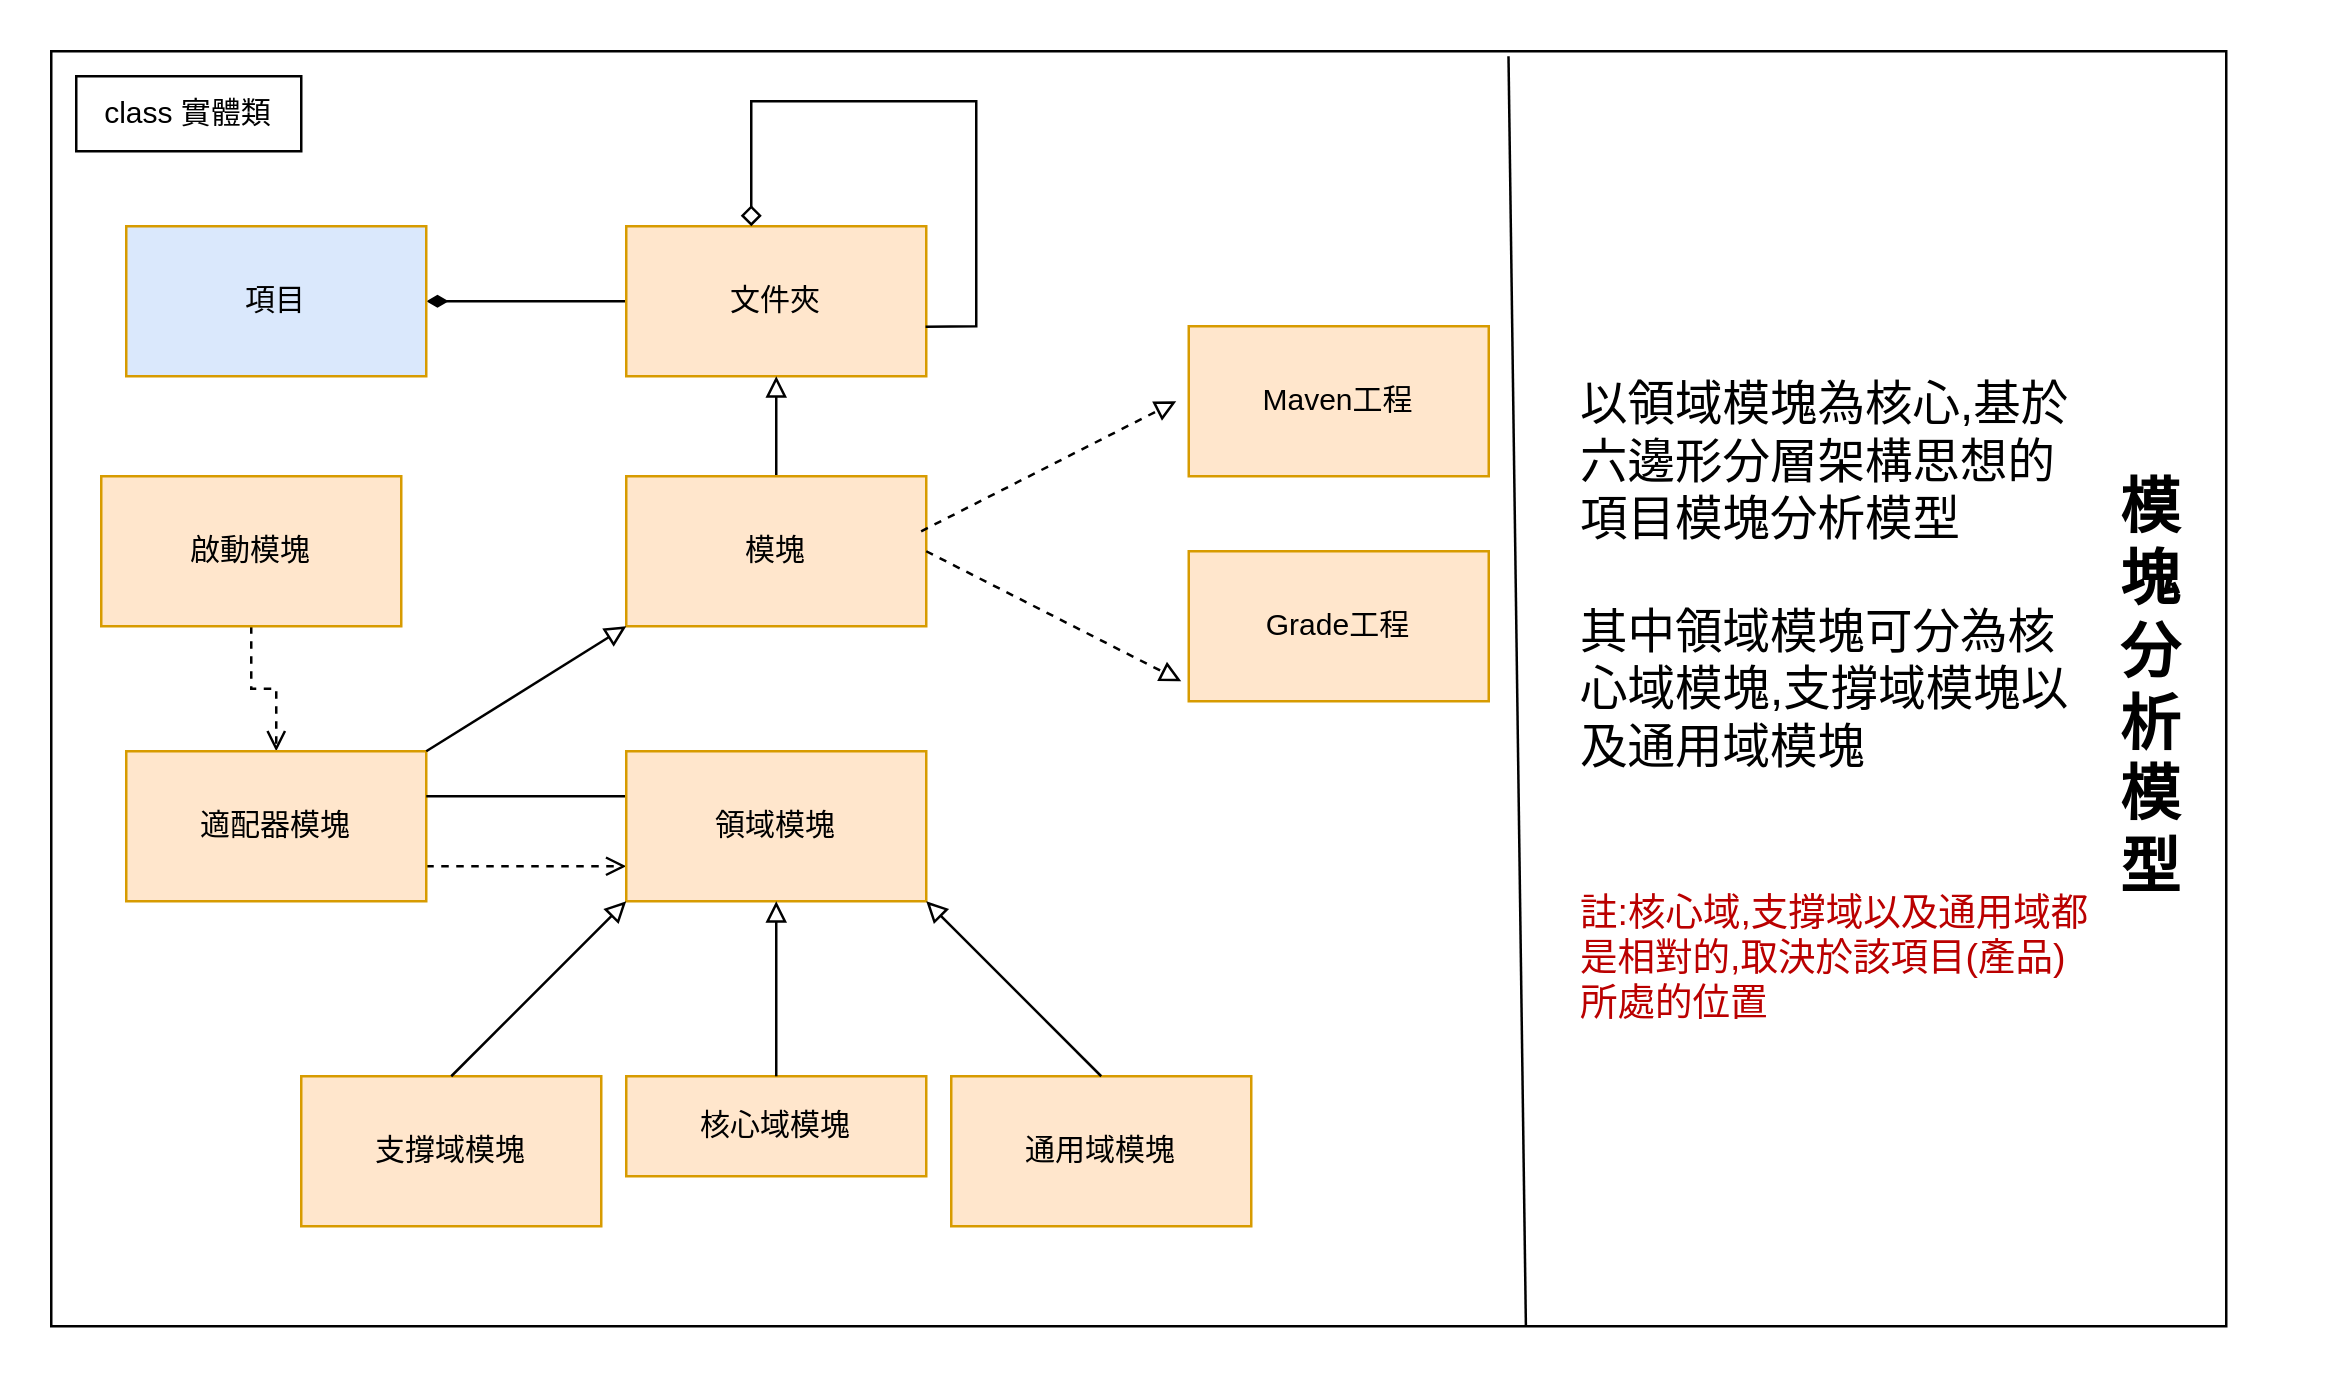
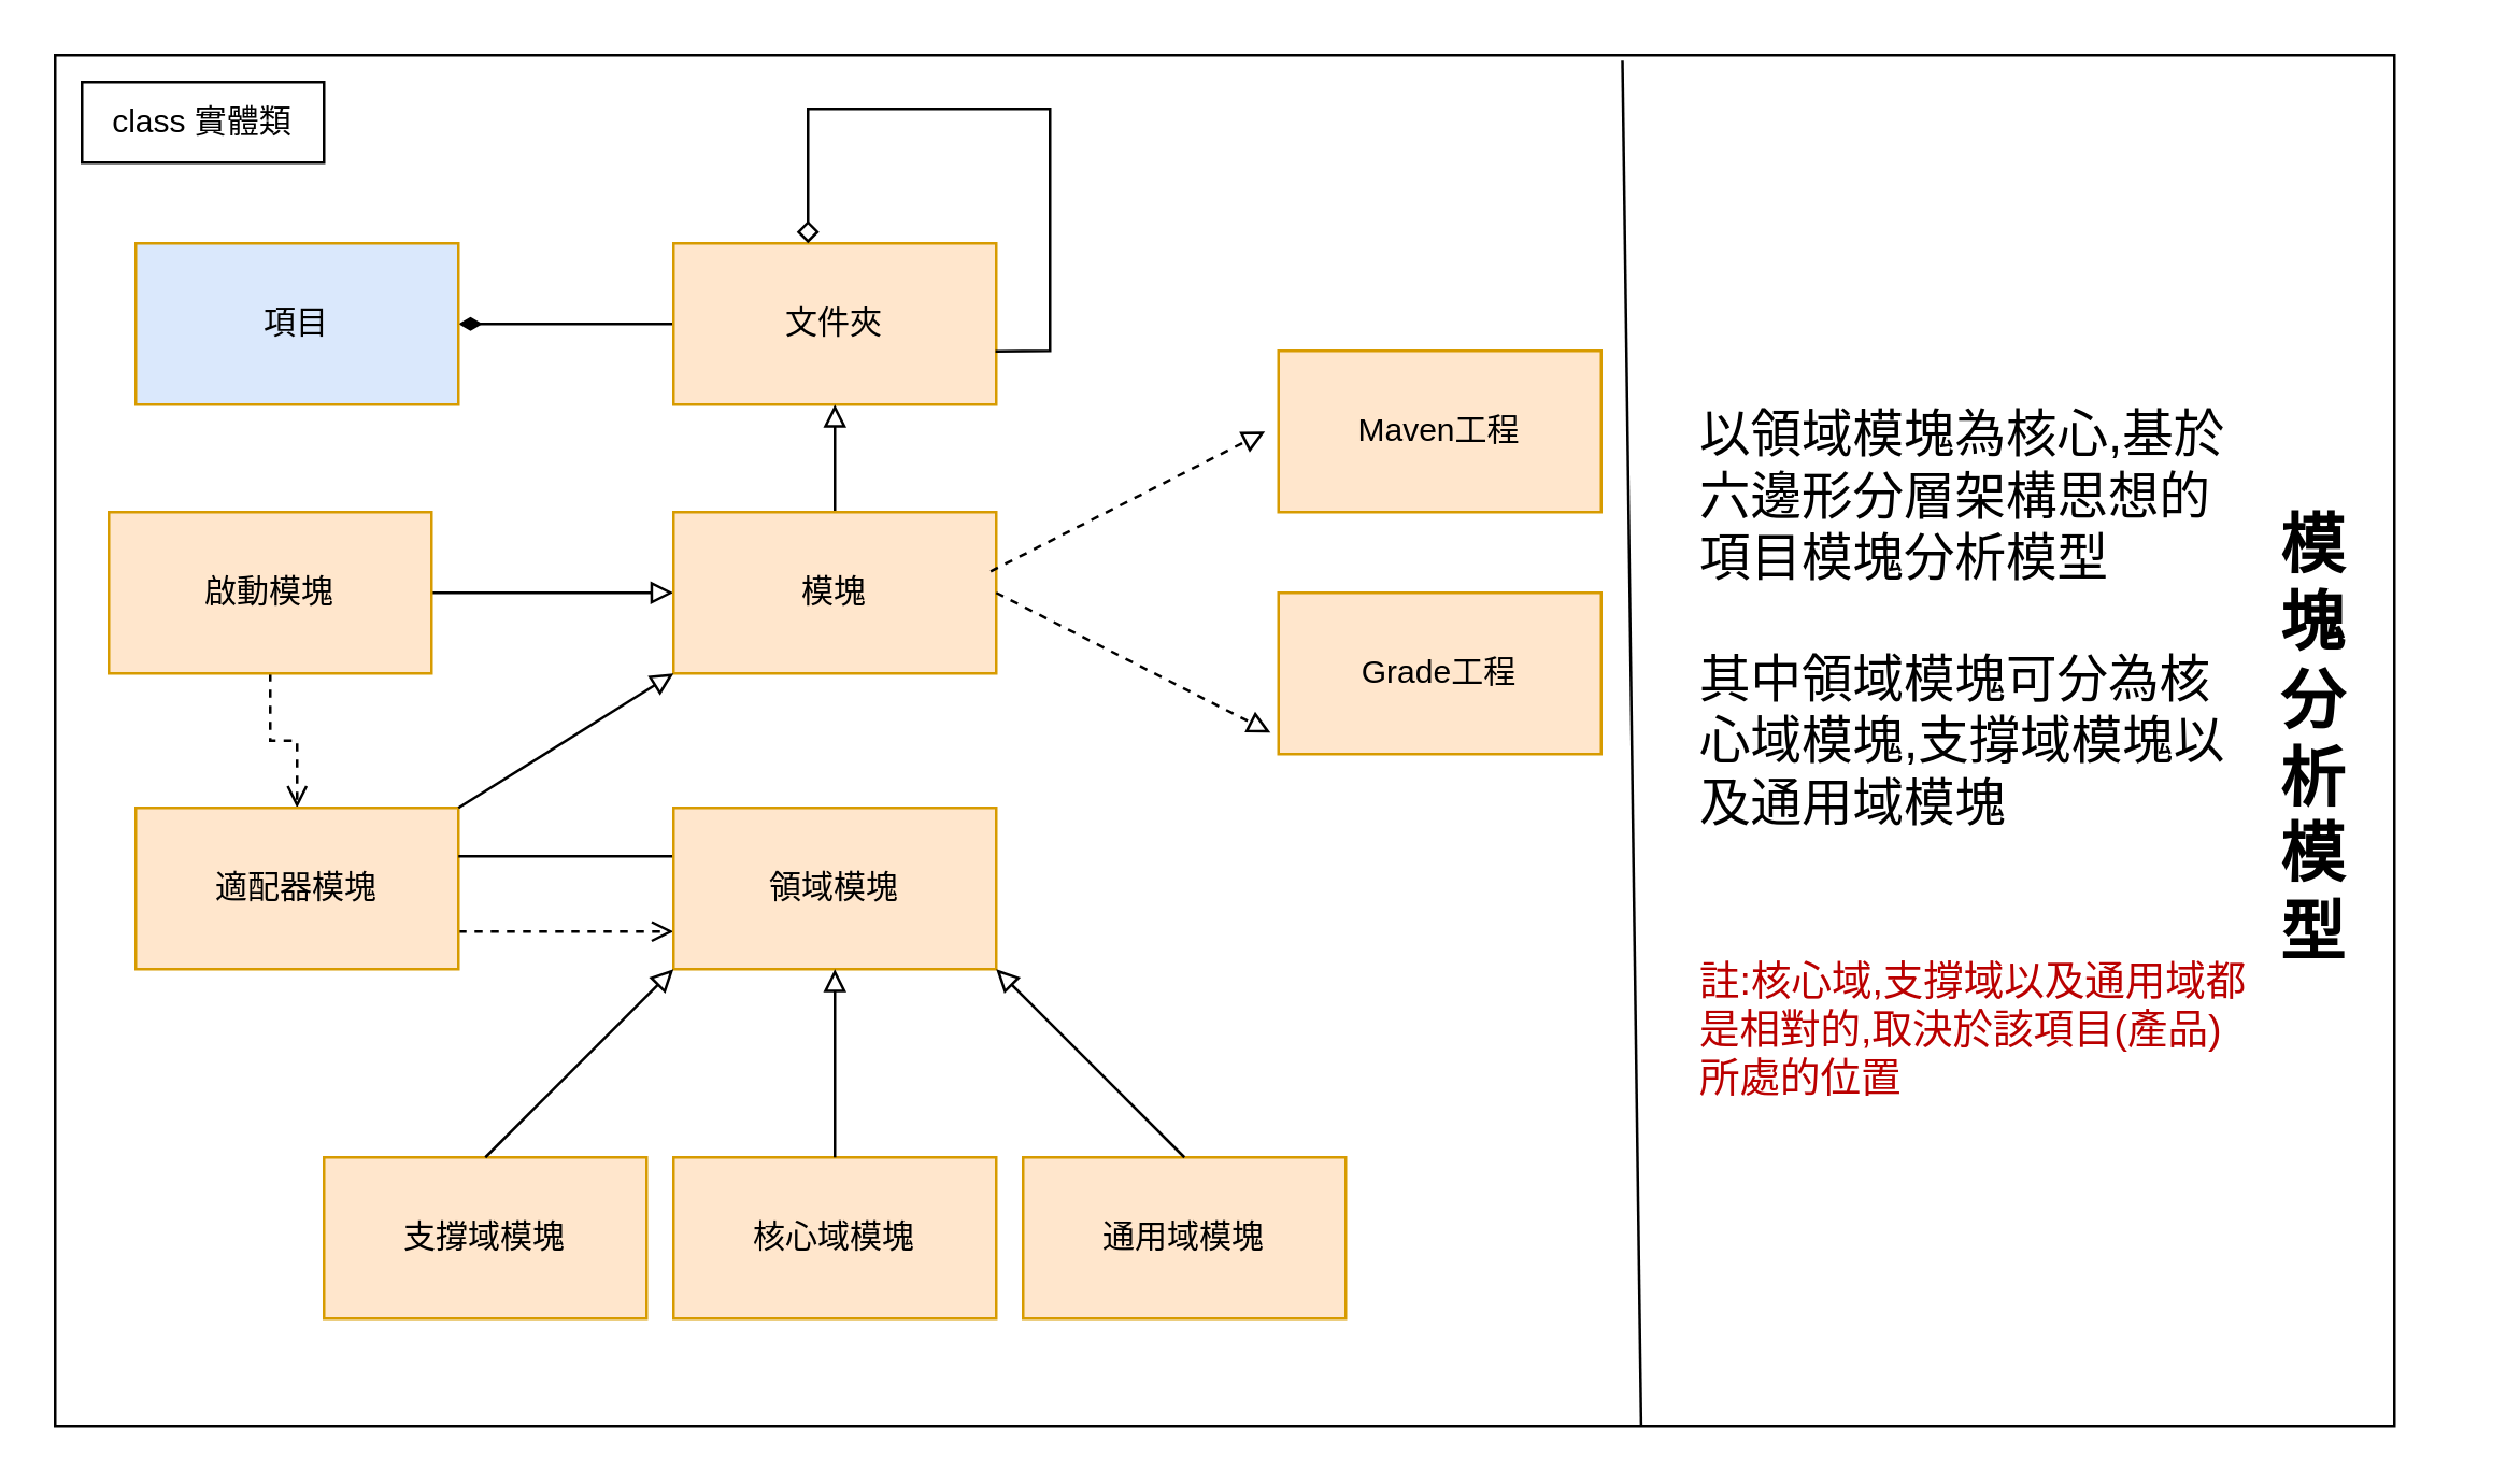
+ <mxCell id="6" value="" style="edgeStyle=orthogonalEdgeStyle;rounded=0;orthogonalLoop=1;jettySize=auto;html=1;endArrow=block;endFill=0;" edge="1" parent="1" source="8" target="13"><mxGeometry relative="1" as="geometry" /></mxCell>
- <mxCell id="17" value="核心域模塊" style="rounded=0;whiteSpace=wrap;html=1;fillColor=#ffe6cc;strokeColor=#d79b00;" vertex="1" parent="1"><mxGeometry x="250" y="430" width="120" height="40" as="geometry" /></mxCell>
+ <mxCell id="17" value="核心域模塊" style="rounded=0;whiteSpace=wrap;html=1;fillColor=#ffe6cc;strokeColor=#d79b00;" vertex="1" parent="1"><mxGeometry x="250" y="430" width="120" height="60" as="geometry" /></mxCell>
